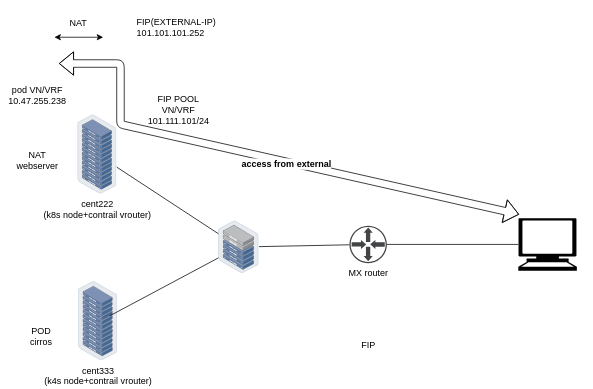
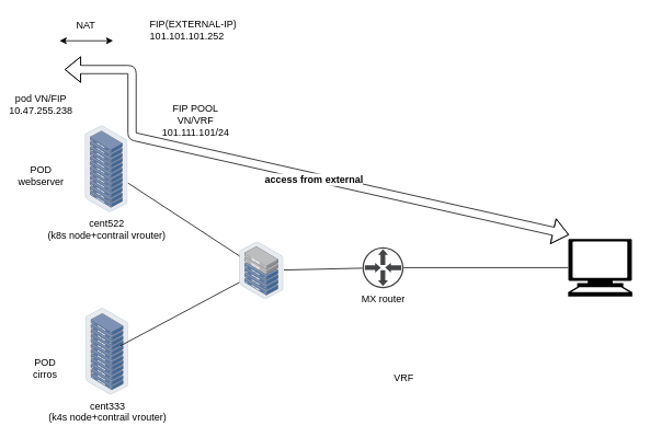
- <mxCell id="6" value="pod VN/VRF&lt;br&gt;10.47.255.238&lt;br&gt;" style="shape=image;html=1;verticalAlign=top;verticalLabelPosition=bottom;labelBackgroundColor=#ffffff;imageAspect=0;aspect=fixed;image=https://cdn1.iconfinder.com/data/icons/hawcons/32/699052-icon-62-document-table-128.png" vertex="1" parent="1"><mxGeometry x="20" y="48" width="58" height="58" as="geometry" /></mxCell>
+ <mxCell id="6" value="pod VN/FIP&lt;br&gt;10.47.255.238&lt;br&gt;" style="shape=image;html=1;verticalAlign=top;verticalLabelPosition=bottom;labelBackgroundColor=#ffffff;imageAspect=0;aspect=fixed;image=https://cdn1.iconfinder.com/data/icons/hawcons/32/699052-icon-62-document-table-128.png" vertex="1" parent="1"><mxGeometry x="20" y="48" width="58" height="58" as="geometry" /></mxCell>
- <mxCell id="19" value="NAT&lt;br&gt;webserver" style="shape=image;html=1;verticalAlign=top;verticalLabelPosition=bottom;labelBackgroundColor=#ffffff;imageAspect=0;aspect=fixed;image=https://cdn3.iconfinder.com/data/icons/social-media-2169/24/social_media_social_media_logo_docker-128.png" vertex="1" parent="1"><mxGeometry x="30" y="155" width="38" height="38" as="geometry" /></mxCell>
+ <mxCell id="19" value="POD&lt;br&gt;webserver" style="shape=image;html=1;verticalAlign=top;verticalLabelPosition=bottom;labelBackgroundColor=#ffffff;imageAspect=0;aspect=fixed;image=https://cdn3.iconfinder.com/data/icons/social-media-2169/24/social_media_social_media_logo_docker-128.png" vertex="1" parent="1"><mxGeometry x="30" y="155" width="38" height="38" as="geometry" /></mxCell>
- <mxCell id="2" value="cent222&lt;br&gt;(k8s node+contrail vrouter)&lt;br&gt;" style="points=[];aspect=fixed;html=1;align=center;shadow=0;dashed=0;image;image=img/lib/allied_telesis/storage/Datacenter_Server_Rack.svg;" vertex="1" parent="1"><mxGeometry x="103" y="152" width="52" height="106" as="geometry" /></mxCell>
+ <mxCell id="2" value="cent522&lt;br&gt;(k8s node+contrail vrouter)&lt;br&gt;" style="points=[];aspect=fixed;html=1;align=center;shadow=0;dashed=0;image;image=img/lib/allied_telesis/storage/Datacenter_Server_Rack.svg;" vertex="1" parent="1"><mxGeometry x="103" y="152" width="52" height="106" as="geometry" /></mxCell>
- <mxCell id="3" value="MX router" style="pointerEvents=1;shadow=0;dashed=0;html=1;strokeColor=none;fillColor=#434445;aspect=fixed;labelPosition=center;verticalLabelPosition=bottom;verticalAlign=top;align=center;outlineConnect=0;shape=mxgraph.vvd.physical_upstream_router;" vertex="1" parent="1"><mxGeometry x="465" y="300" width="50" height="50" as="geometry" /></mxCell>
+ <mxCell id="3" value="MX router" style="pointerEvents=1;shadow=0;dashed=0;html=1;strokeColor=none;fillColor=#434445;aspect=fixed;labelPosition=center;verticalLabelPosition=bottom;verticalAlign=top;align=center;outlineConnect=0;shape=mxgraph.vvd.physical_upstream_router;" vertex="1" parent="1"><mxGeometry x="440" y="300" width="50" height="50" as="geometry" /></mxCell>
- <mxCell id="8" value="FIP" style="shape=image;html=1;verticalAlign=top;verticalLabelPosition=bottom;labelBackgroundColor=#ffffff;imageAspect=0;aspect=fixed;image=https://cdn2.iconfinder.com/data/icons/freecns-cumulus/16/519904-098_Spreadsheet-128.png" vertex="1" parent="1"><mxGeometry x="465" y="396" width="50" height="50" as="geometry" /></mxCell>
+ <mxCell id="8" value="VRF" style="shape=image;html=1;verticalAlign=top;verticalLabelPosition=bottom;labelBackgroundColor=#ffffff;imageAspect=0;aspect=fixed;image=https://cdn2.iconfinder.com/data/icons/freecns-cumulus/16/519904-098_Spreadsheet-128.png" vertex="1" parent="1"><mxGeometry x="465" y="396" width="50" height="50" as="geometry" /></mxCell>
